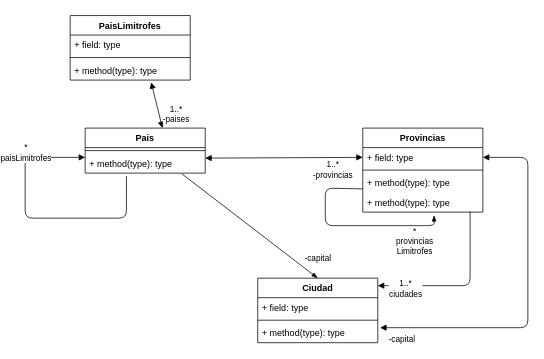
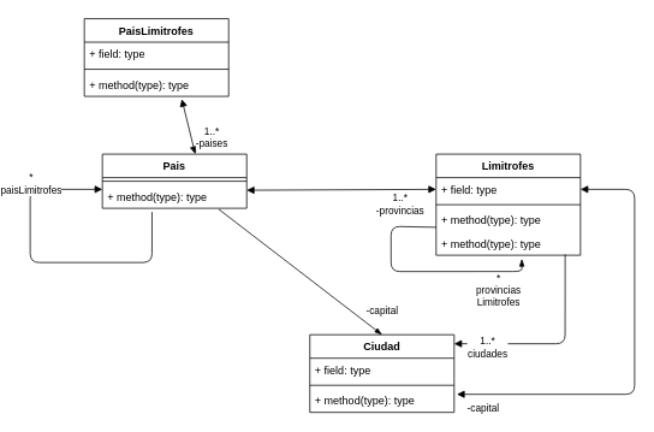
- <mxCell id="7" value="Provincias&#10;" style="swimlane;fontStyle=1;align=center;verticalAlign=top;childLayout=stackLayout;horizontal=1;startSize=26;horizontalStack=0;resizeParent=1;resizeParentMax=0;resizeLast=0;collapsible=1;marginBottom=0;" vertex="1" parent="1"><mxGeometry x="410" y="170" width="160" height="112" as="geometry" /></mxCell>
+ <mxCell id="7" value="Limitrofes&#10;" style="swimlane;fontStyle=1;align=center;verticalAlign=top;childLayout=stackLayout;horizontal=1;startSize=26;horizontalStack=0;resizeParent=1;resizeParentMax=0;resizeLast=0;collapsible=1;marginBottom=0;" vertex="1" parent="1"><mxGeometry x="410" y="170" width="160" height="112" as="geometry" /></mxCell>
